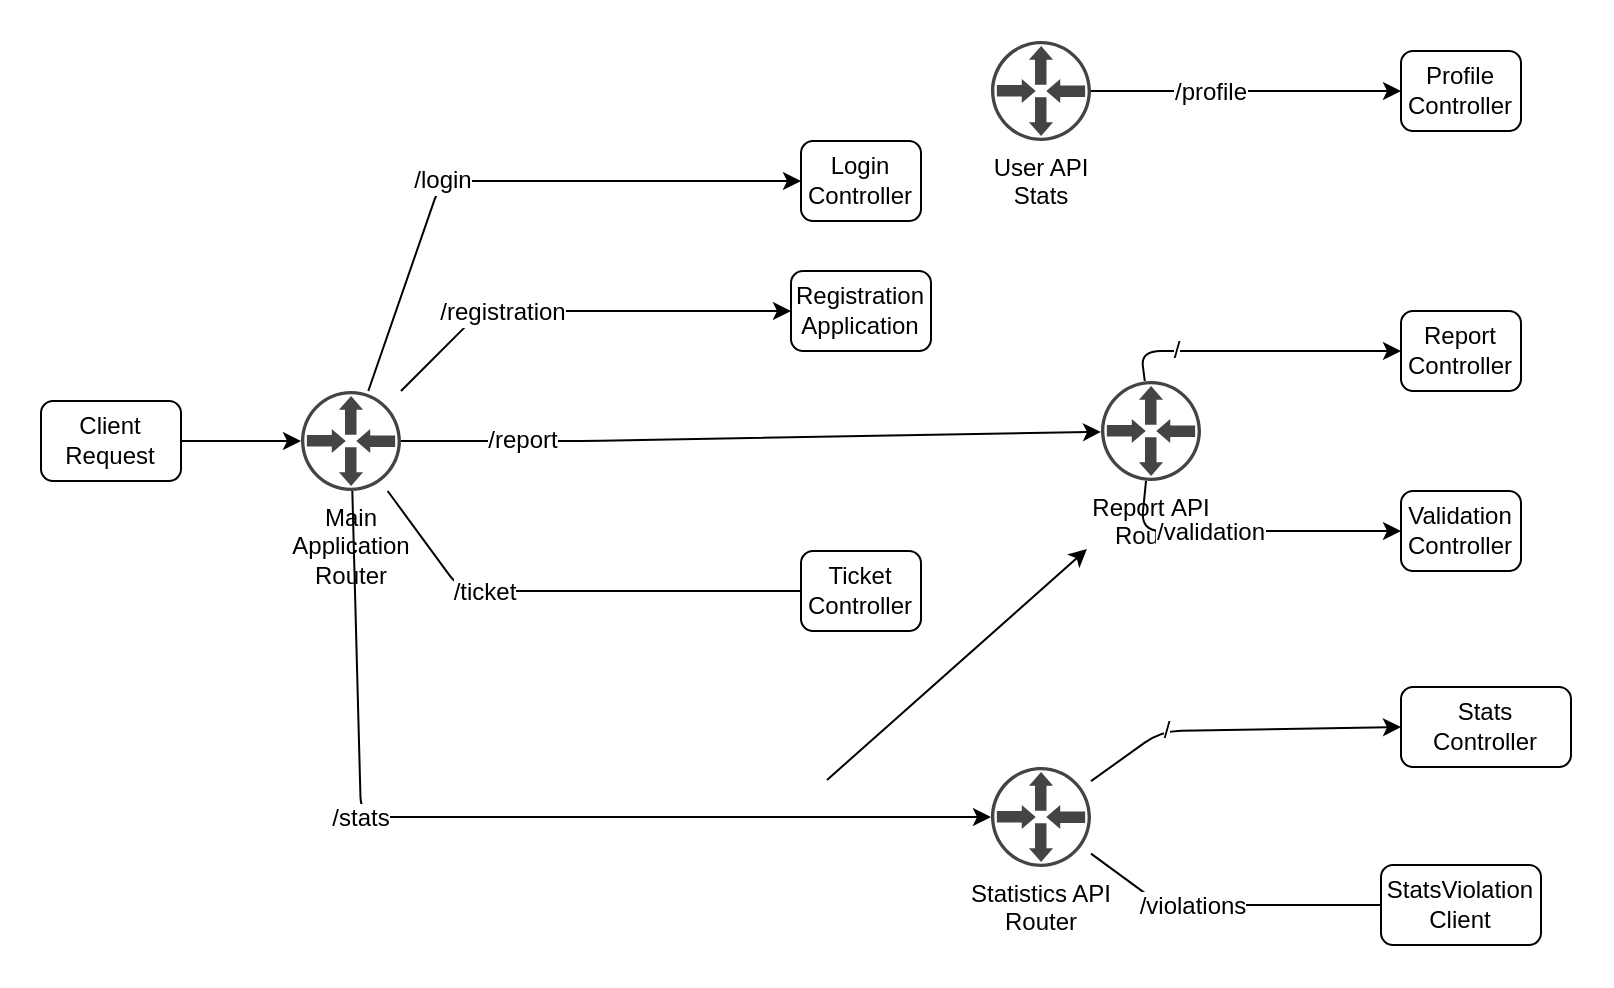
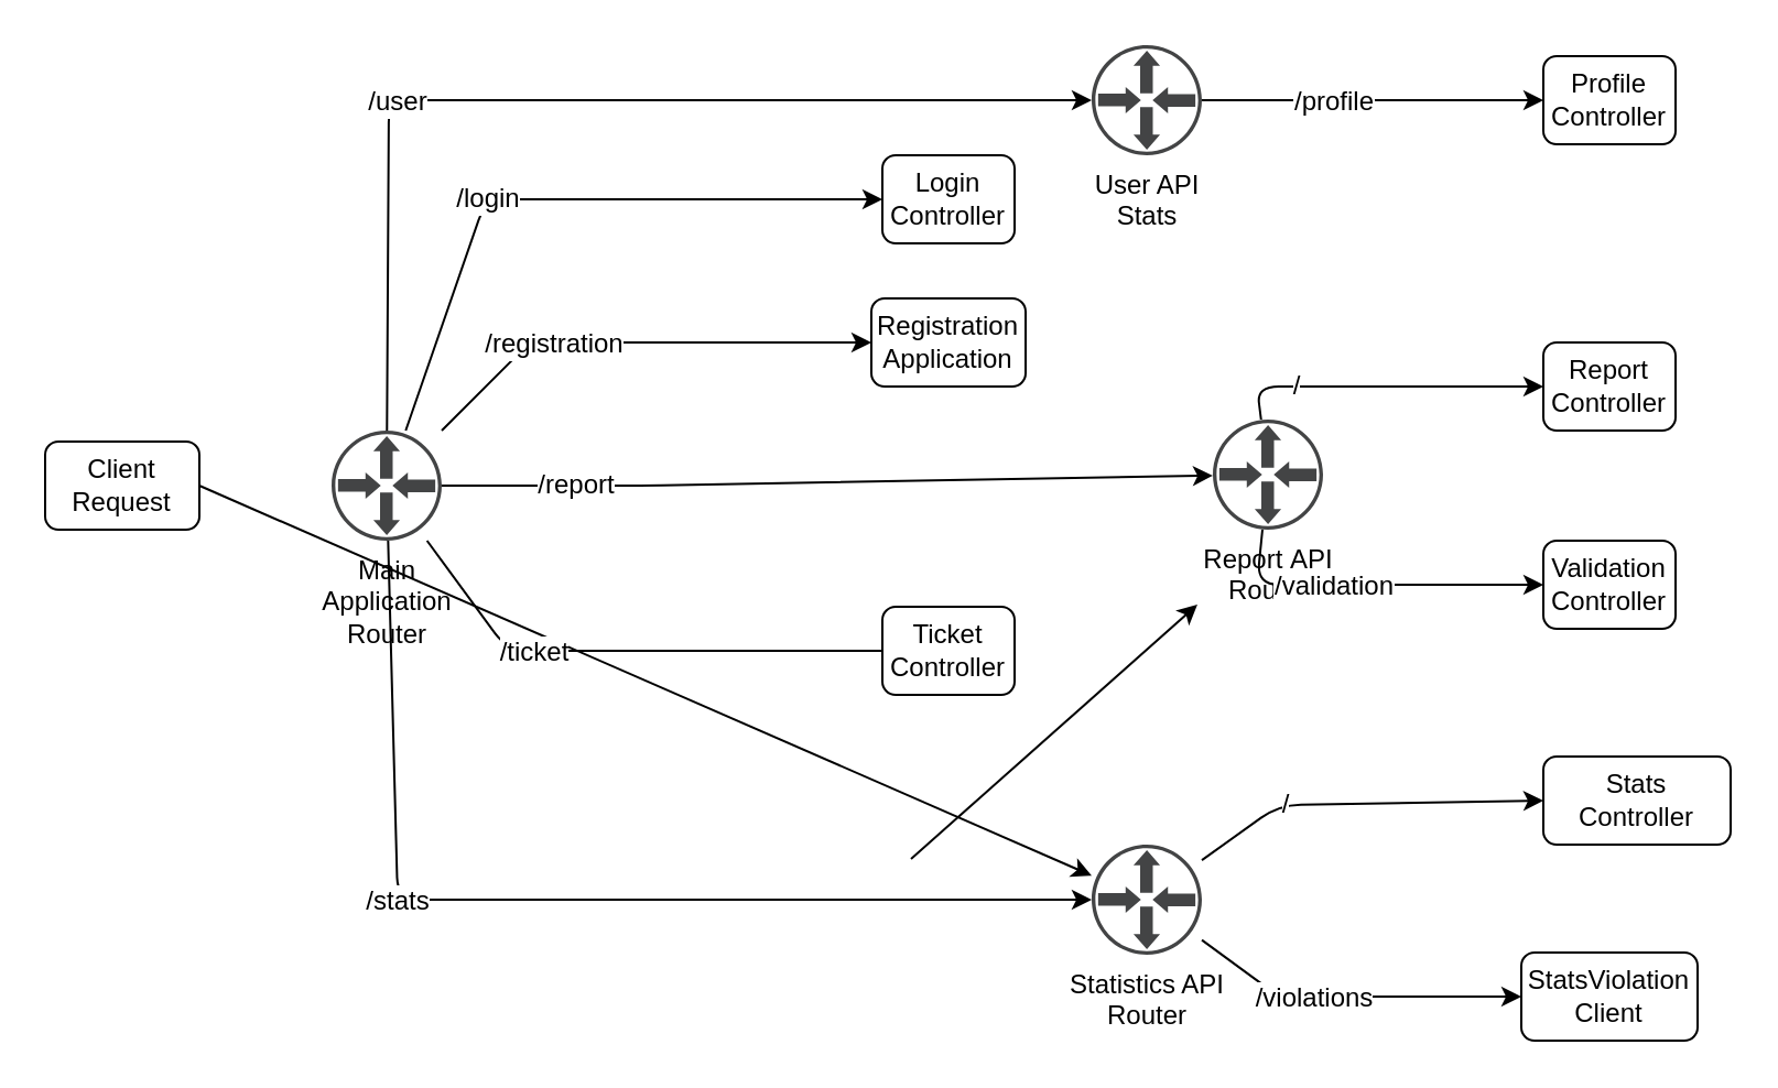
+ <mxCell id="5" value="" style="endArrow=classic;html=1;" edge="1" parent="1" source="4" target="7"><mxGeometry width="50" height="50" relative="1" as="geometry"><mxPoint x="10" y="545" as="sourcePoint" /><mxPoint x="220" y="49" as="targetPoint" /><Array as="points"><mxPoint x="176" y="45" /></Array></mxGeometry></mxCell>
+ <mxCell id="6" value="/user" style="text;html=1;resizable=0;points=[];align=center;verticalAlign=middle;labelBackgroundColor=#ffffff;" vertex="1" connectable="0" parent="5"><mxGeometry x="-0.254" y="2" relative="1" as="geometry"><mxPoint x="-21" y="2" as="offset" /></mxGeometry></mxCell>
- <mxCell id="3" value="" style="endArrow=classic;html=1;exitX=1;exitY=0.5;exitDx=0;exitDy=0;" edge="1" parent="1" source="2" target="4"><mxGeometry width="50" height="50" relative="1" as="geometry"><mxPoint x="10" y="505" as="sourcePoint" /><mxPoint x="160" y="408" as="targetPoint" /></mxGeometry></mxCell>
+ <mxCell id="3" value="" style="endArrow=classic;html=1;exitX=1;exitY=0.5;exitDx=0;exitDy=0;" edge="1" parent="1" source="2" target="32"><mxGeometry width="50" height="50" relative="1" as="geometry"><mxPoint x="10" y="505" as="sourcePoint" /><mxPoint x="160" y="408" as="targetPoint" /></mxGeometry></mxCell>
- <mxCell id="34" value="" style="endArrow=none;html=1;entryX=0;entryY=0.5;entryDx=0;entryDy=0;" edge="1" parent="1" source="32" target="33"><mxGeometry width="50" height="50" relative="1" as="geometry"><mxPoint x="415" y="424.5" as="sourcePoint" /><mxPoint x="485" y="424.5" as="targetPoint" /><Array as="points"><mxPoint x="580" y="452" /></Array></mxGeometry></mxCell>
+ <mxCell id="34" value="" style="endArrow=classic;html=1;entryX=0;entryY=0.5;entryDx=0;entryDy=0;" edge="1" parent="1" source="32" target="33"><mxGeometry width="50" height="50" relative="1" as="geometry"><mxPoint x="415" y="424.5" as="sourcePoint" /><mxPoint x="485" y="424.5" as="targetPoint" /><Array as="points"><mxPoint x="580" y="452" /></Array></mxGeometry></mxCell>
